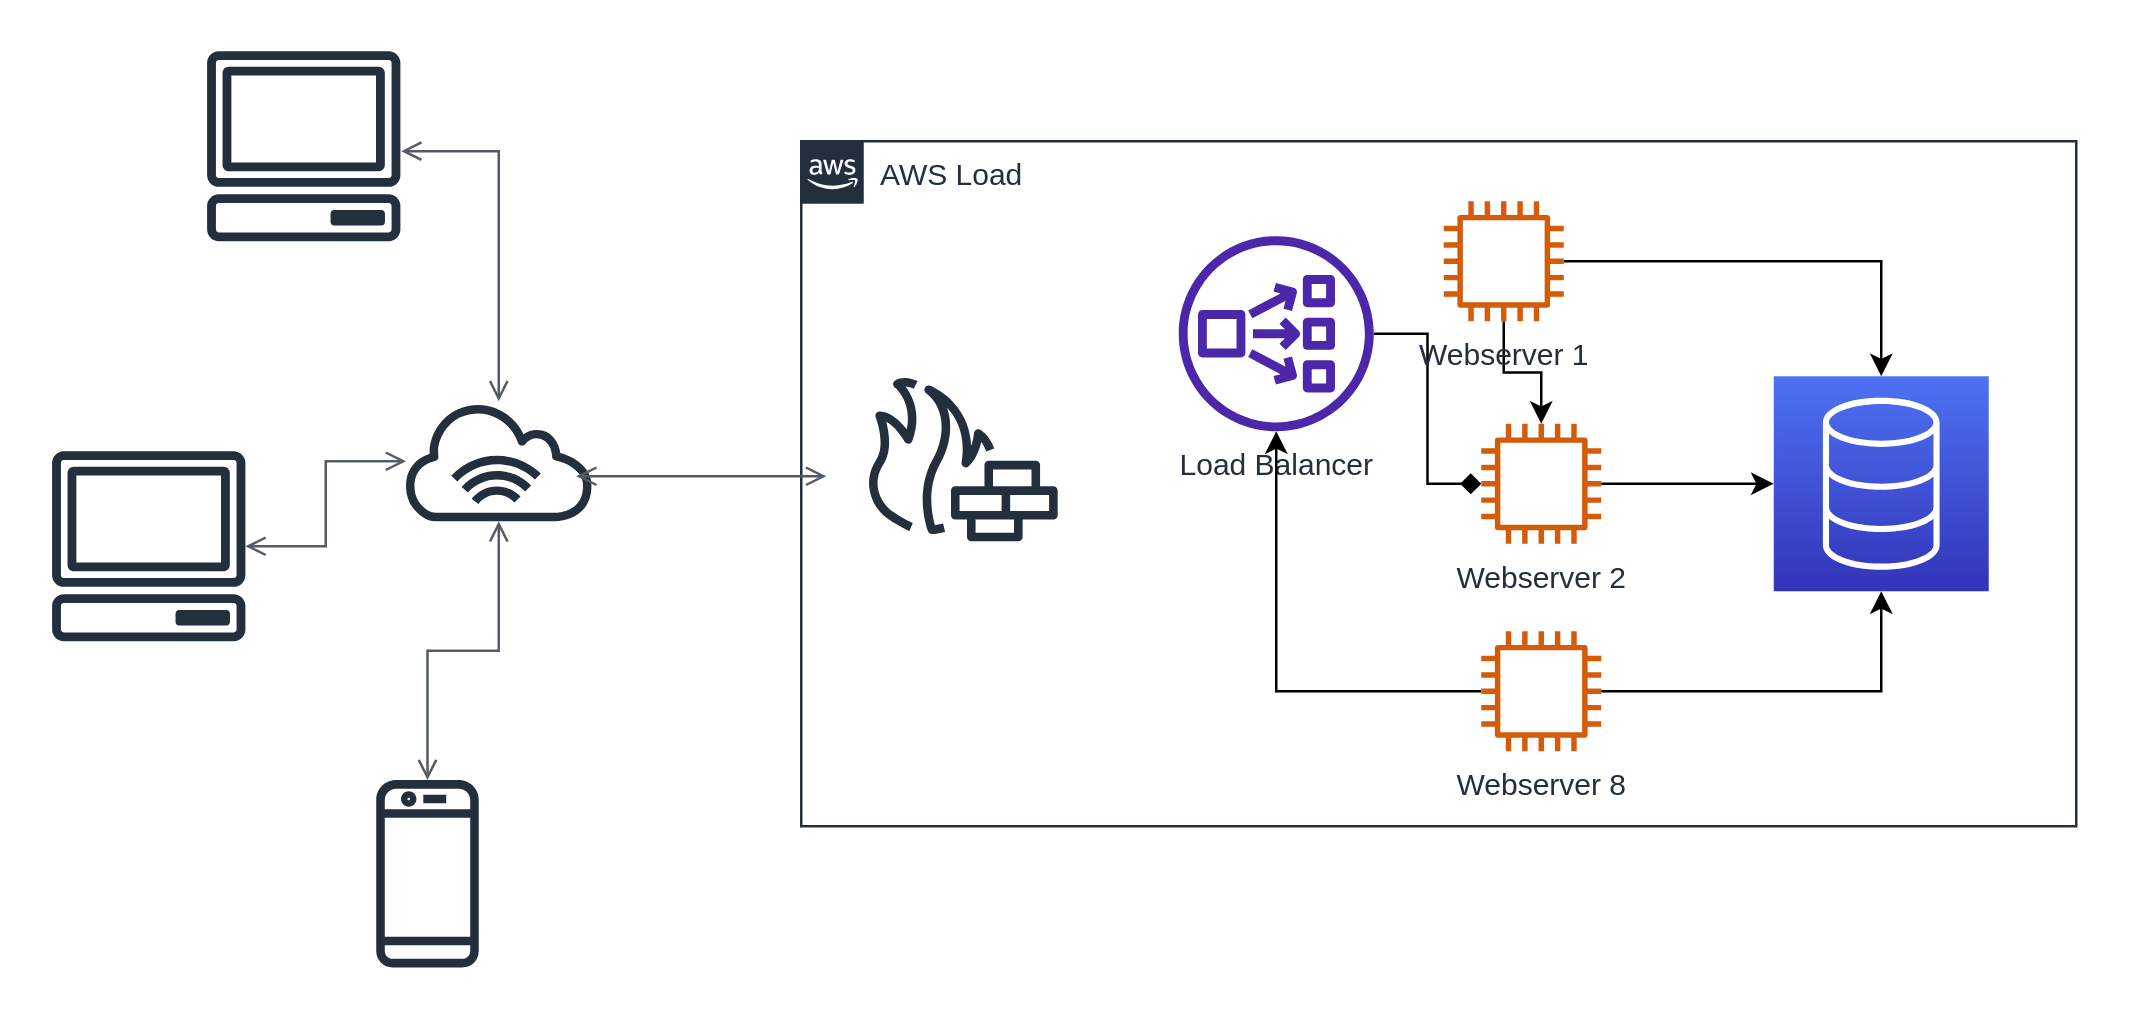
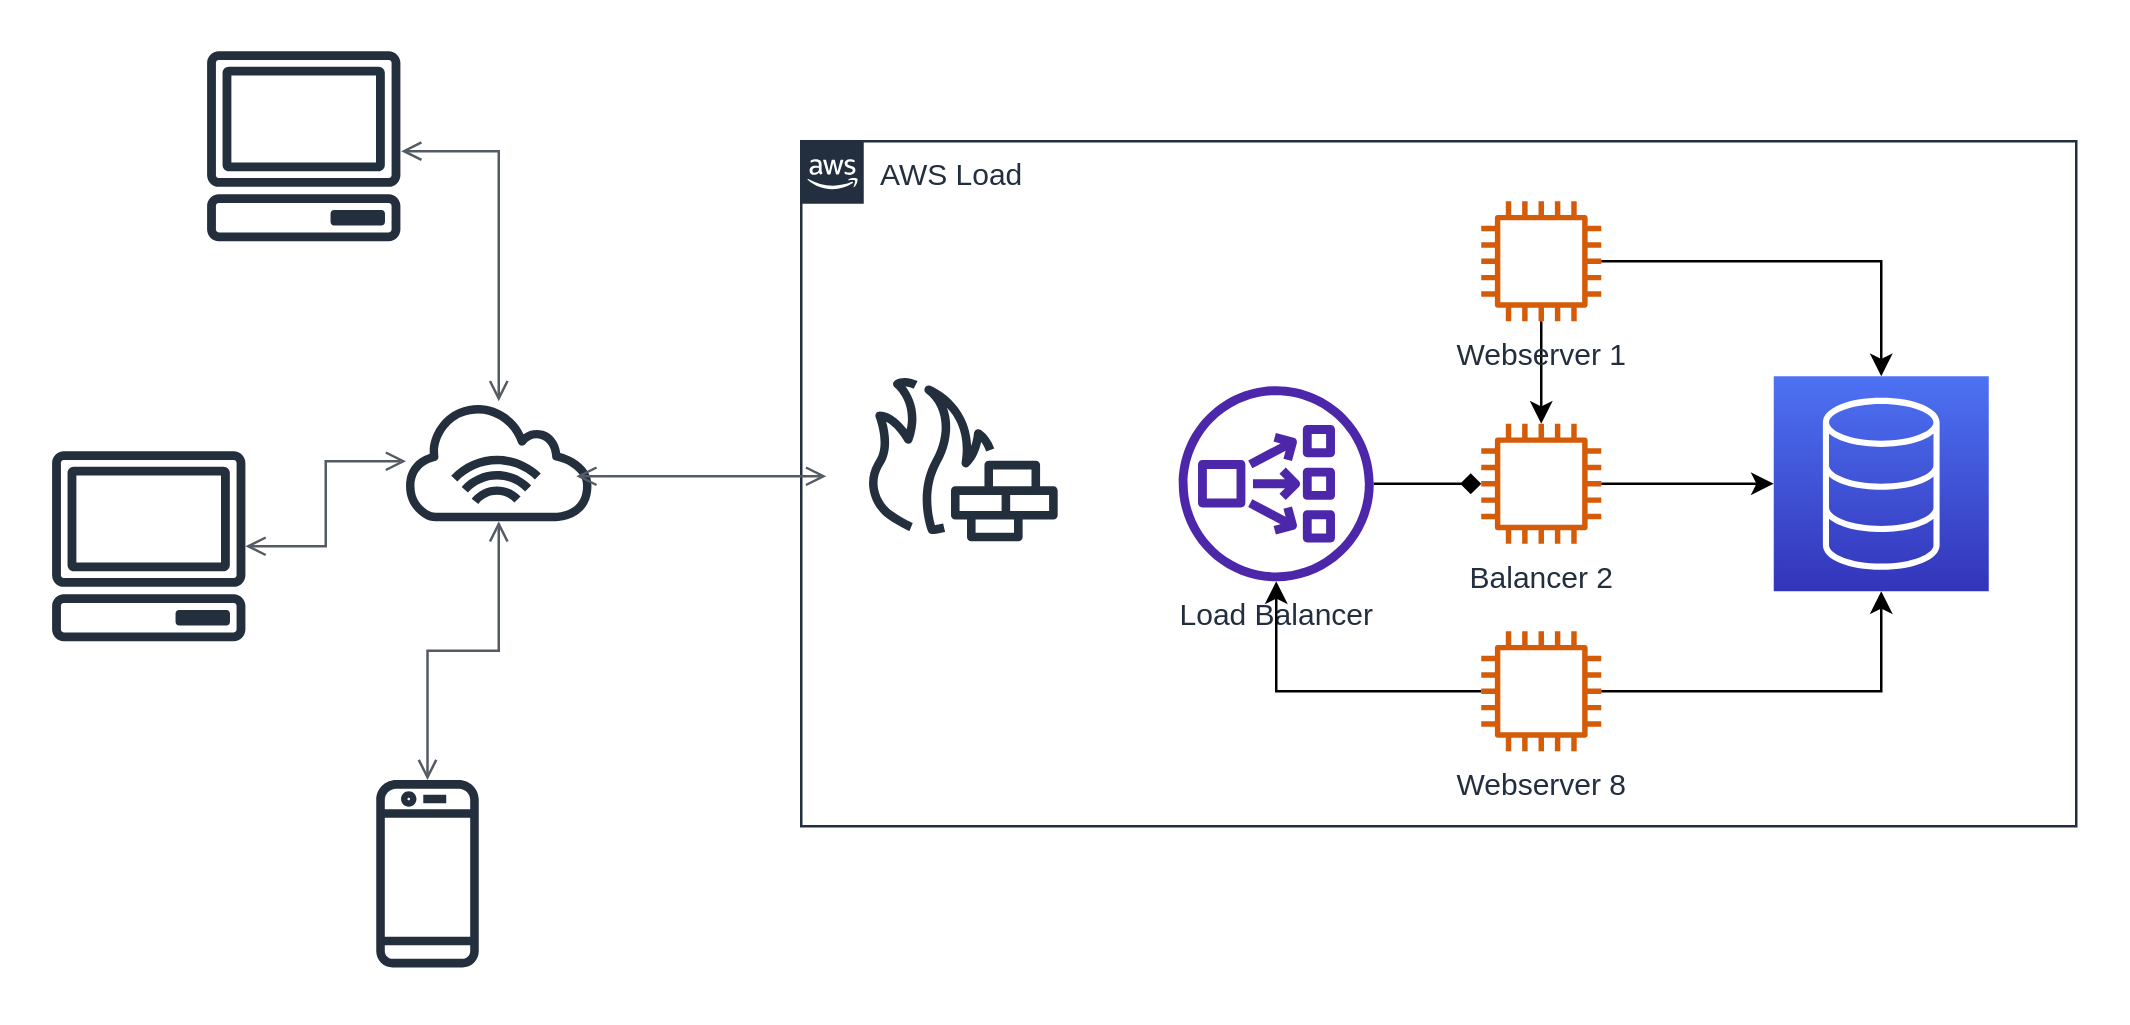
- <mxCell id="7" value="Webserver 1" style="sketch=0;outlineConnect=0;fontColor=#232F3E;gradientColor=none;fillColor=#D45B07;strokeColor=none;dashed=0;verticalLabelPosition=bottom;verticalAlign=top;align=center;html=1;fontSize=12;fontStyle=0;aspect=fixed;pointerEvents=1;shape=mxgraph.aws4.instance2;" vertex="1" parent="2"><mxGeometry x="257" y="24" width="48" height="48" as="geometry" /></mxCell>
+ <mxCell id="7" value="Webserver 1" style="sketch=0;outlineConnect=0;fontColor=#232F3E;gradientColor=none;fillColor=#D45B07;strokeColor=none;dashed=0;verticalLabelPosition=bottom;verticalAlign=top;align=center;html=1;fontSize=12;fontStyle=0;aspect=fixed;pointerEvents=1;shape=mxgraph.aws4.instance2;" vertex="1" parent="2"><mxGeometry x="272" y="24" width="48" height="48" as="geometry" /></mxCell>
- <mxCell id="4" value="Load Balancer" style="sketch=0;outlineConnect=0;fontColor=#232F3E;gradientColor=none;fillColor=#4D27AA;strokeColor=none;dashed=0;verticalLabelPosition=bottom;verticalAlign=top;align=center;html=1;fontSize=12;fontStyle=0;aspect=fixed;pointerEvents=1;shape=mxgraph.aws4.network_load_balancer;" vertex="1" parent="2"><mxGeometry x="151" y="38" width="78" height="78" as="geometry" /></mxCell>
+ <mxCell id="4" value="Load Balancer" style="sketch=0;outlineConnect=0;fontColor=#232F3E;gradientColor=none;fillColor=#4D27AA;strokeColor=none;dashed=0;verticalLabelPosition=bottom;verticalAlign=top;align=center;html=1;fontSize=12;fontStyle=0;aspect=fixed;pointerEvents=1;shape=mxgraph.aws4.network_load_balancer;" vertex="1" parent="2"><mxGeometry x="151" y="98" width="78" height="78" as="geometry" /></mxCell>
- <mxCell id="9" value="Webserver 2" style="sketch=0;outlineConnect=0;fontColor=#232F3E;gradientColor=none;fillColor=#D45B07;strokeColor=none;dashed=0;verticalLabelPosition=bottom;verticalAlign=top;align=center;html=1;fontSize=12;fontStyle=0;aspect=fixed;pointerEvents=1;shape=mxgraph.aws4.instance2;" vertex="1" parent="2"><mxGeometry x="272" y="113" width="48" height="48" as="geometry" /></mxCell>
+ <mxCell id="9" value="Balancer 2" style="sketch=0;outlineConnect=0;fontColor=#232F3E;gradientColor=none;fillColor=#D45B07;strokeColor=none;dashed=0;verticalLabelPosition=bottom;verticalAlign=top;align=center;html=1;fontSize=12;fontStyle=0;aspect=fixed;pointerEvents=1;shape=mxgraph.aws4.instance2;" vertex="1" parent="2"><mxGeometry x="272" y="113" width="48" height="48" as="geometry" /></mxCell>
